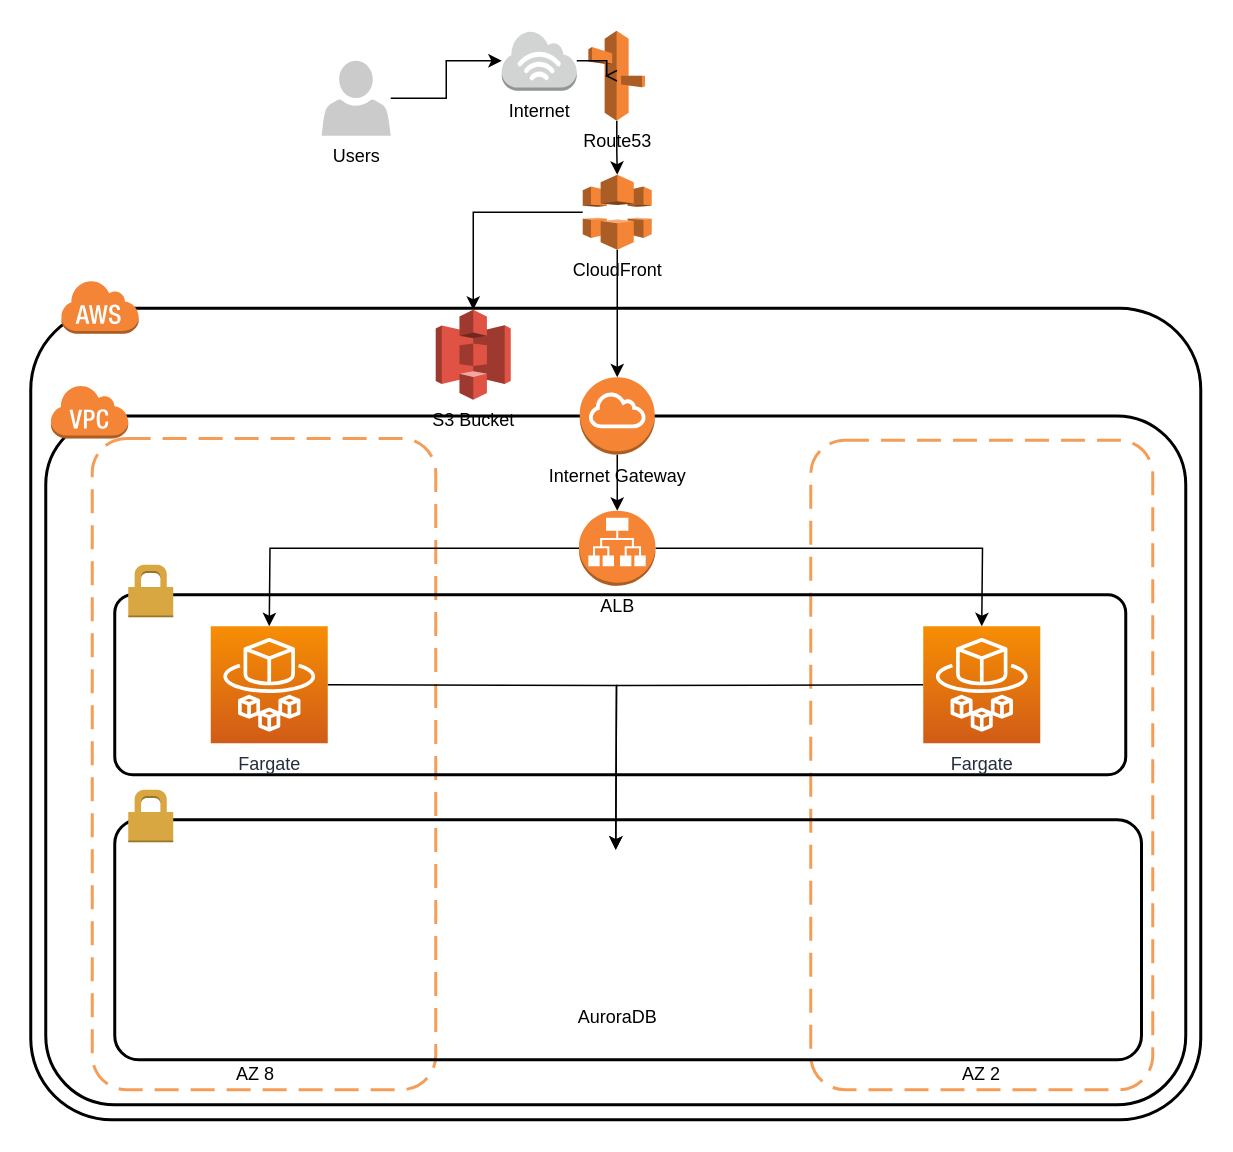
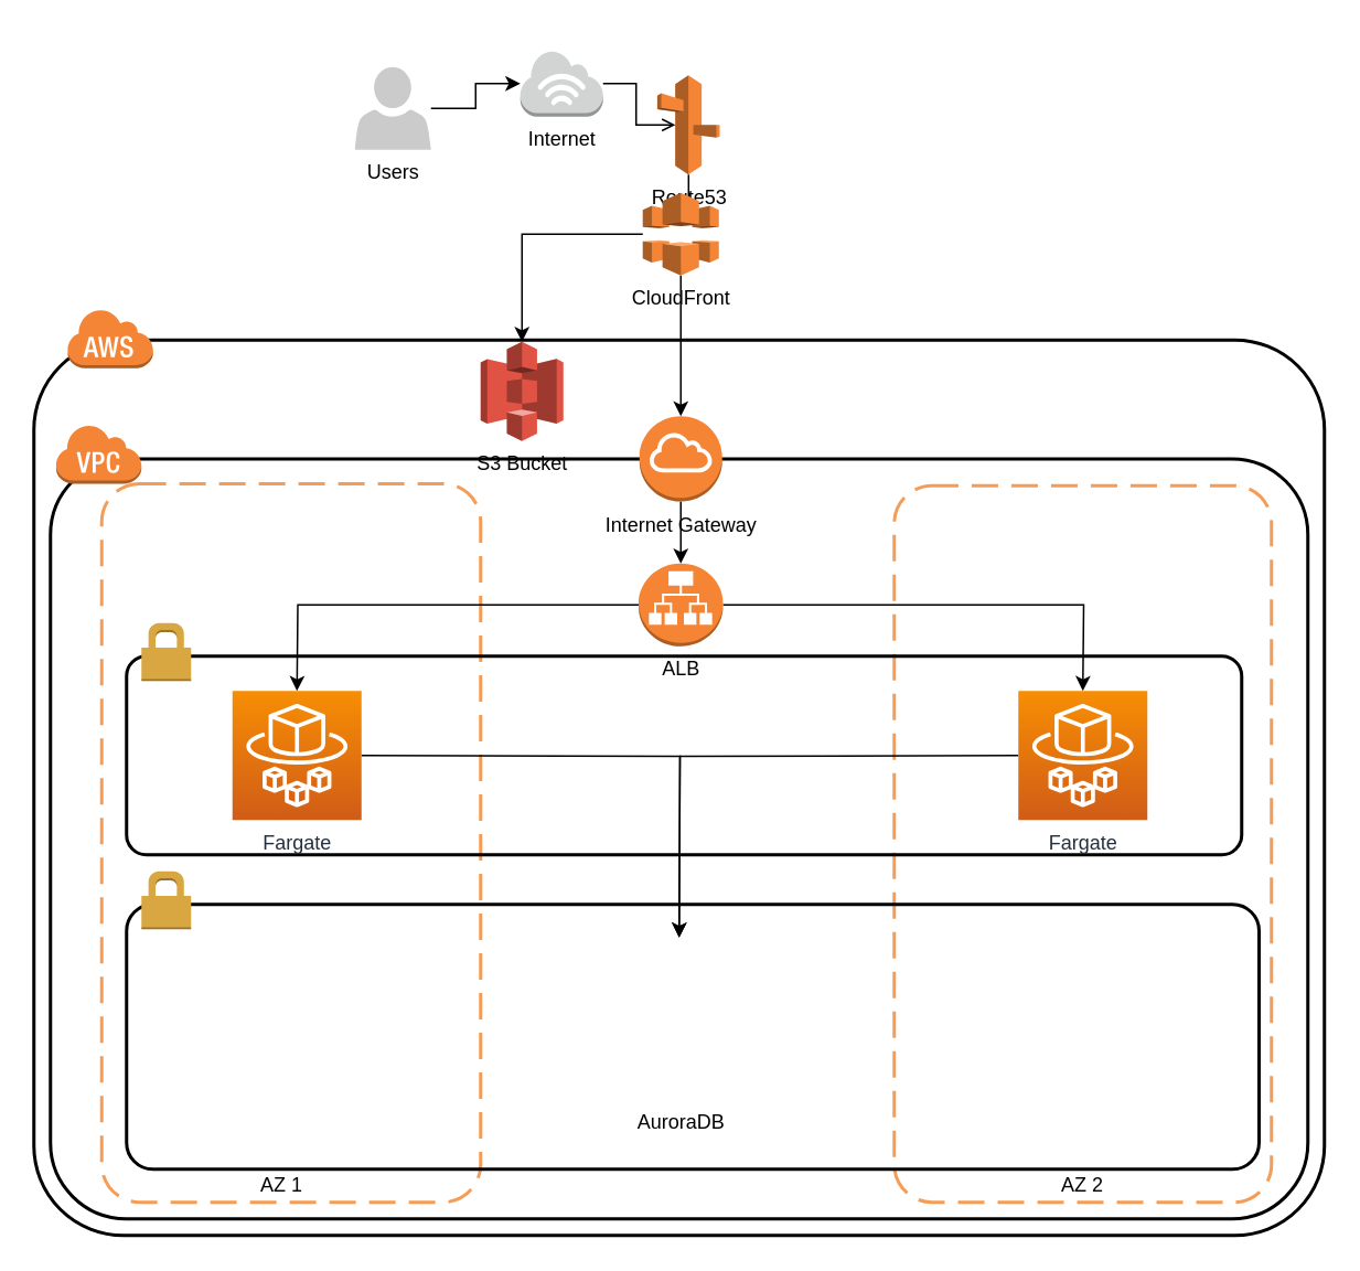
- <mxCell id="21" value="Internet" style="outlineConnect=0;dashed=0;verticalLabelPosition=bottom;verticalAlign=top;align=center;html=1;shape=mxgraph.aws3.internet_3;fillColor=#D2D3D3;gradientColor=none;" parent="1" vertex="1"><mxGeometry x="334" y="20" width="50" height="40" as="geometry" /></mxCell>
+ <mxCell id="21" value="Internet" style="outlineConnect=0;dashed=0;verticalLabelPosition=bottom;verticalAlign=top;align=center;html=1;shape=mxgraph.aws3.internet_3;fillColor=#D2D3D3;gradientColor=none;" parent="1" vertex="1"><mxGeometry x="314" y="30" width="50" height="40" as="geometry" /></mxCell>
- <mxCell id="13" value="Route53" style="outlineConnect=0;dashed=0;verticalLabelPosition=bottom;verticalAlign=top;align=center;html=1;shape=mxgraph.aws3.route_53;fillColor=#F58536;gradientColor=none;" parent="1" vertex="1"><mxGeometry x="391.76" y="20" width="37.75" height="60" as="geometry" /></mxCell>
+ <mxCell id="13" value="Route53" style="outlineConnect=0;dashed=0;verticalLabelPosition=bottom;verticalAlign=top;align=center;html=1;shape=mxgraph.aws3.route_53;fillColor=#F58536;gradientColor=none;" parent="1" vertex="1"><mxGeometry x="396.76" y="45" width="37.75" height="60" as="geometry" /></mxCell>
- <mxCell id="10" value="AZ 8" style="text;html=1;strokeColor=none;fillColor=none;align=center;verticalAlign=middle;whiteSpace=wrap;rounded=0;" parent="1" vertex="1"><mxGeometry x="150" y="706" width="40" height="20" as="geometry" /></mxCell>
+ <mxCell id="10" value="AZ 1" style="text;html=1;strokeColor=none;fillColor=none;align=center;verticalAlign=middle;whiteSpace=wrap;rounded=0;" parent="1" vertex="1"><mxGeometry x="150" y="706" width="40" height="20" as="geometry" /></mxCell>
